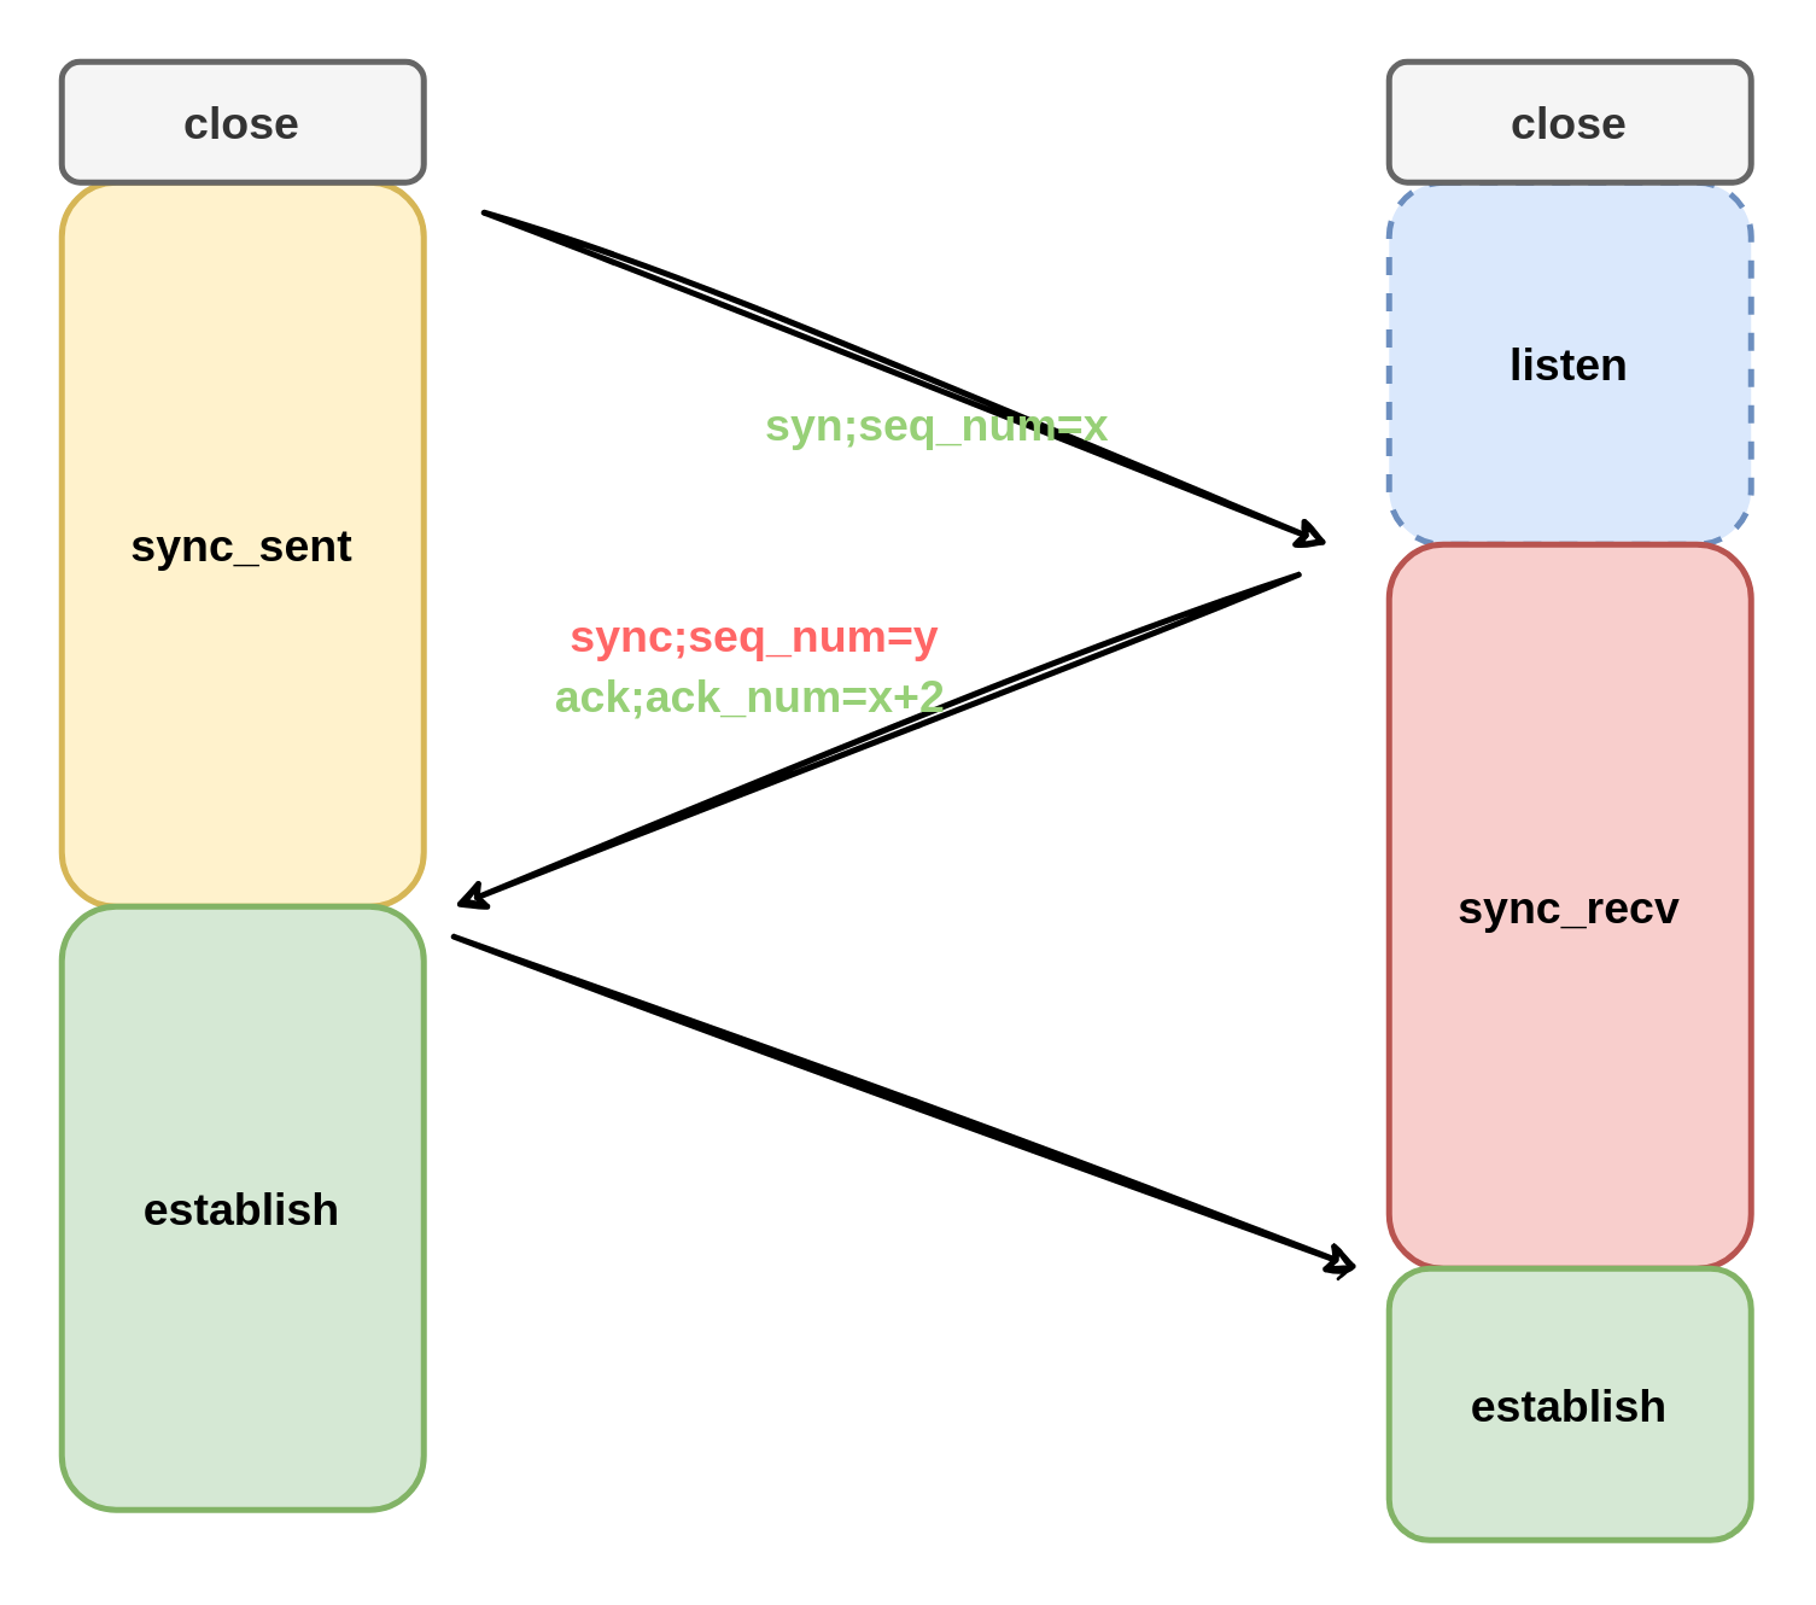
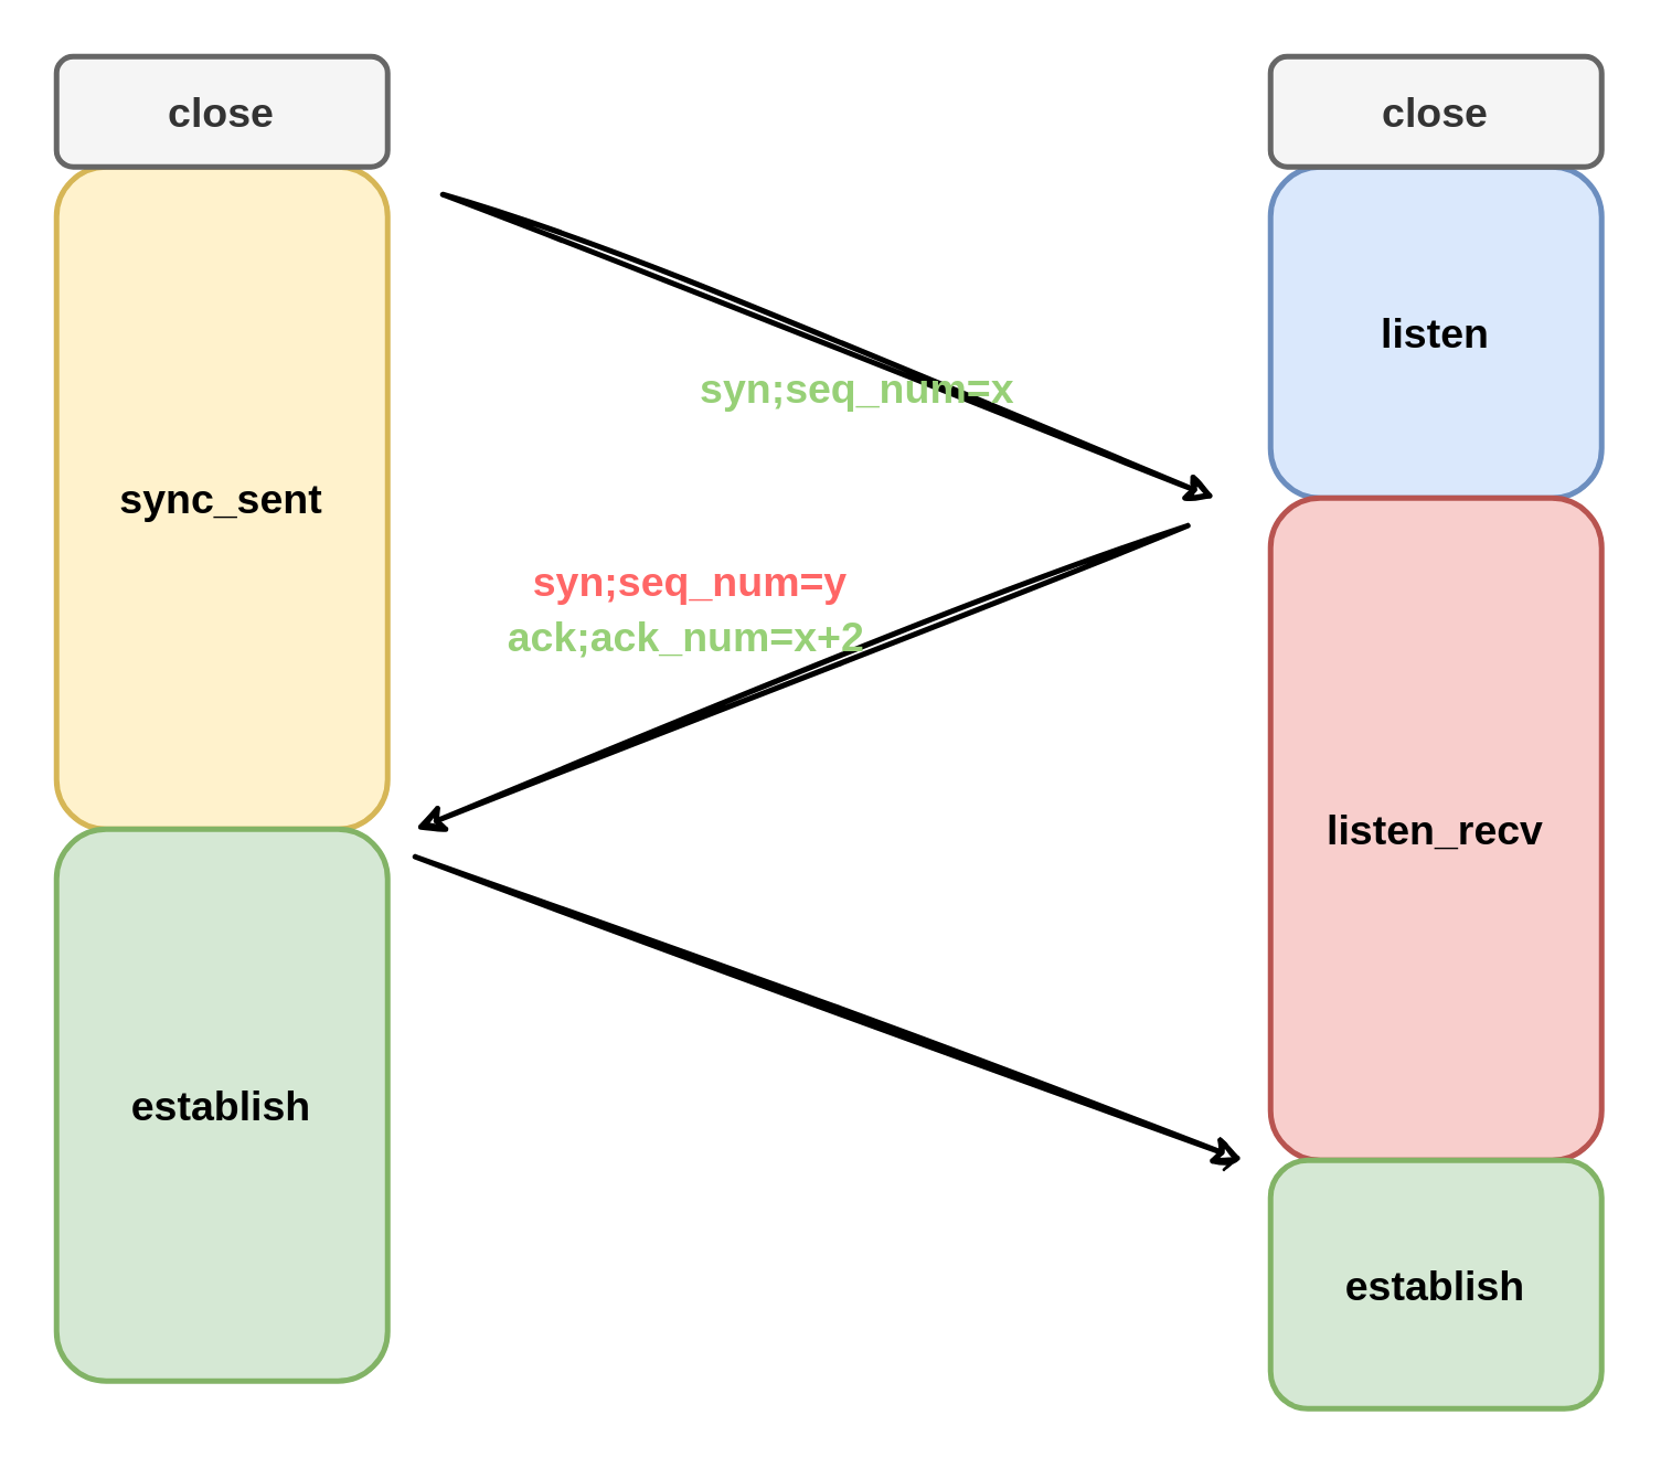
- <mxCell id="3" value="listen" style="rounded=1;whiteSpace=wrap;html=1;strokeWidth=2;fillWeight=4;hachureGap=8;hachureAngle=45;fillColor=#dae8fc;strokeColor=#6c8ebf;fontSize=15;fontStyle=1;dashed=1;" vertex="1" parent="1"><mxGeometry x="460" y="60" width="120" height="120" as="geometry" /></mxCell>
+ <mxCell id="3" value="listen" style="rounded=1;whiteSpace=wrap;html=1;strokeWidth=2;fillWeight=4;hachureGap=8;hachureAngle=45;fillColor=#dae8fc;strokeColor=#6c8ebf;fontSize=15;fontStyle=1" vertex="1" parent="1"><mxGeometry x="460" y="60" width="120" height="120" as="geometry" /></mxCell>
- <mxCell id="13" value="sync;seq_num=y" style="text;html=1;fontSize=15;fontStyle=1;verticalAlign=middle;align=center;sketch=0;fontColor=#FF6666;whiteSpace=wrap;" vertex="1" parent="1"><mxGeometry x="180" y="190" width="140" height="40" as="geometry" /></mxCell>
+ <mxCell id="13" value="syn;seq_num=y" style="text;html=1;fontSize=15;fontStyle=1;verticalAlign=middle;align=center;sketch=0;fontColor=#FF6666;whiteSpace=wrap;" vertex="1" parent="1"><mxGeometry x="180" y="190" width="140" height="40" as="geometry" /></mxCell>
- <mxCell id="5" value="sync_recv" style="rounded=1;whiteSpace=wrap;html=1;strokeWidth=2;fillWeight=4;hachureGap=8;hachureAngle=45;fillColor=#f8cecc;strokeColor=#b85450;fontSize=15;fontStyle=1" vertex="1" parent="1"><mxGeometry x="460" y="180" width="120" height="240" as="geometry" /></mxCell>
+ <mxCell id="5" value="listen_recv" style="rounded=1;whiteSpace=wrap;html=1;strokeWidth=2;fillWeight=4;hachureGap=8;hachureAngle=45;fillColor=#f8cecc;strokeColor=#b85450;fontSize=15;fontStyle=1" vertex="1" parent="1"><mxGeometry x="460" y="180" width="120" height="240" as="geometry" /></mxCell>
